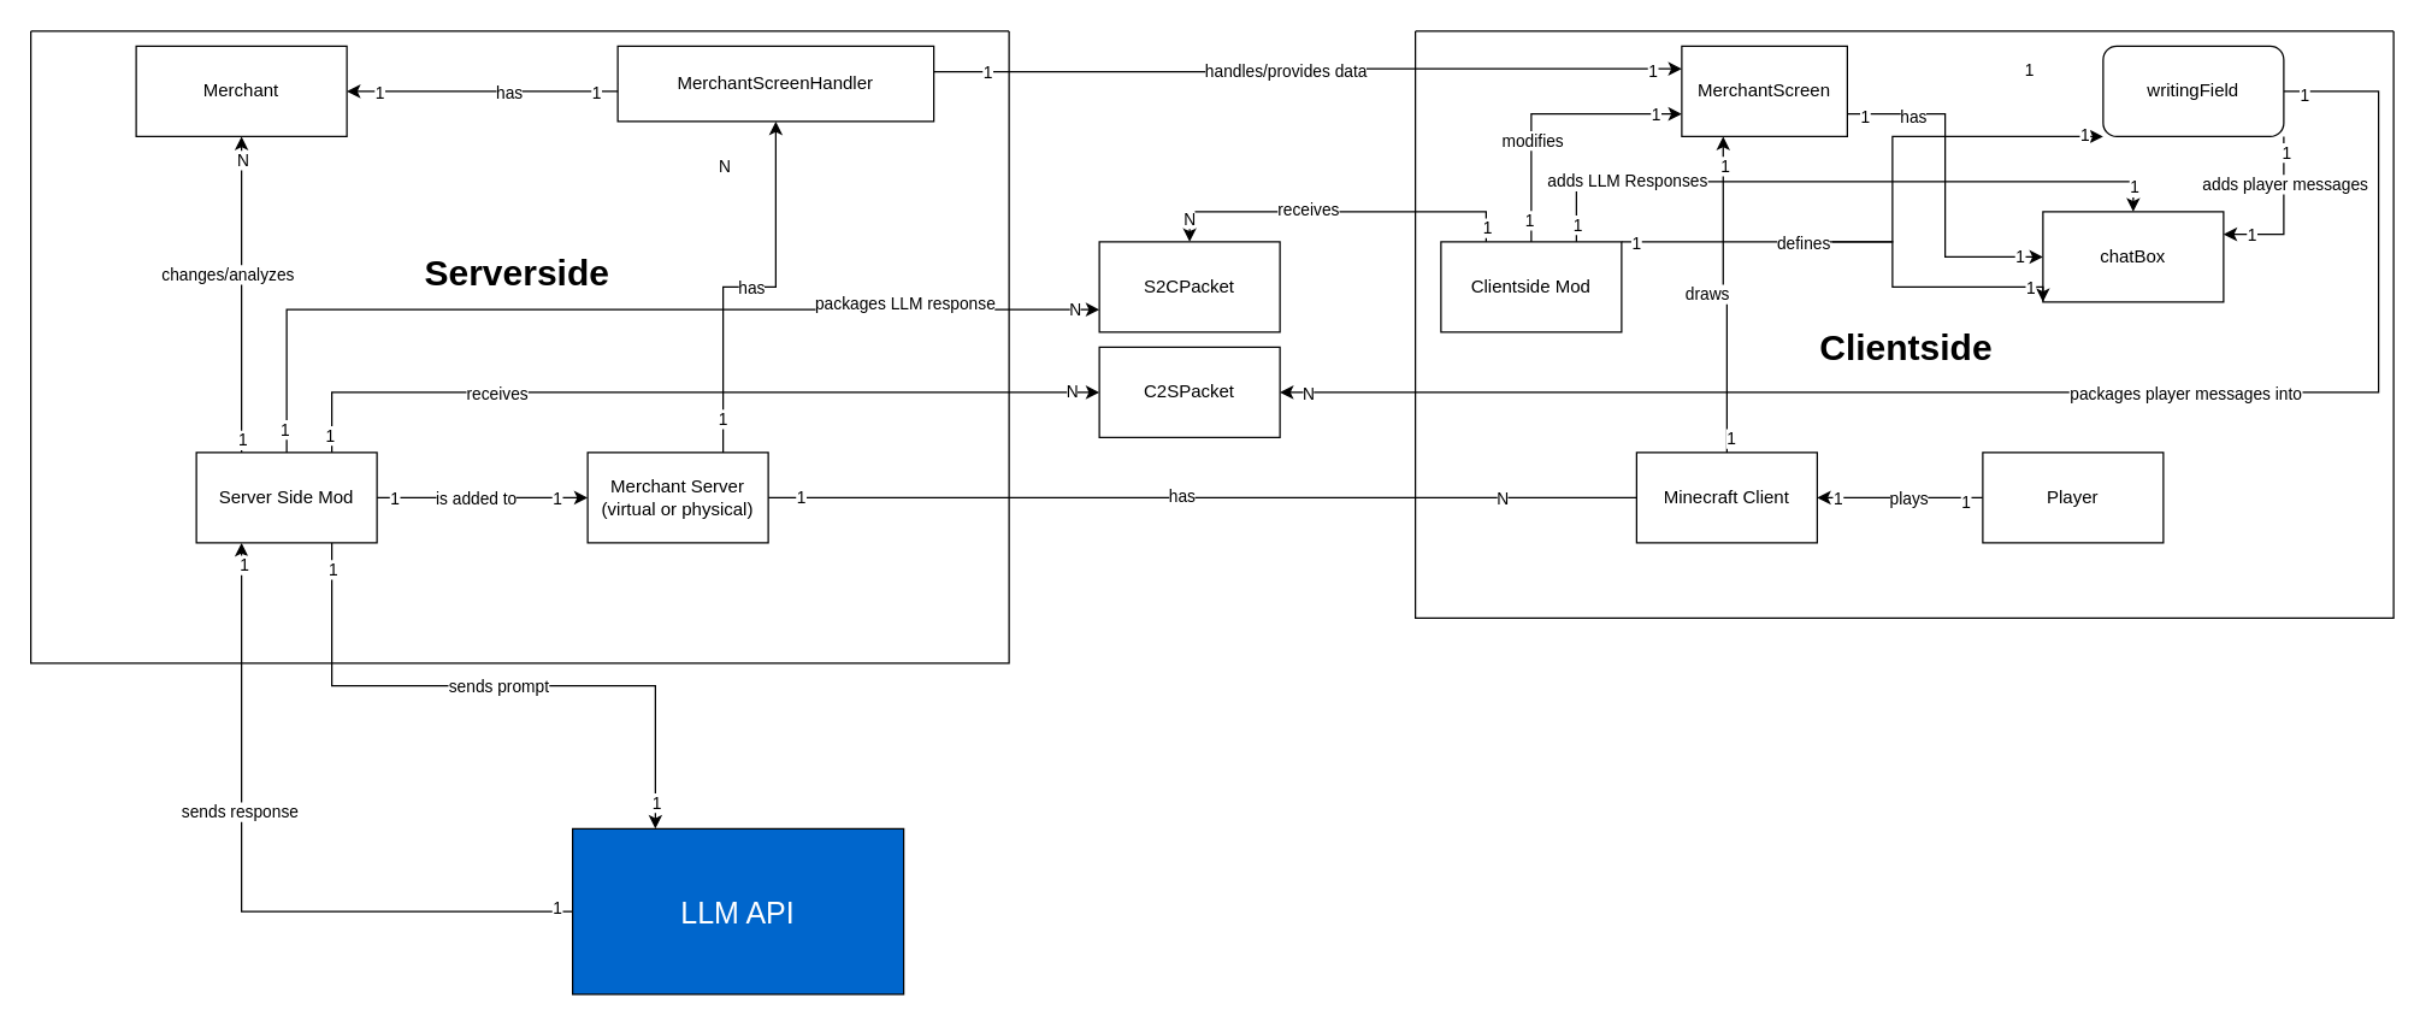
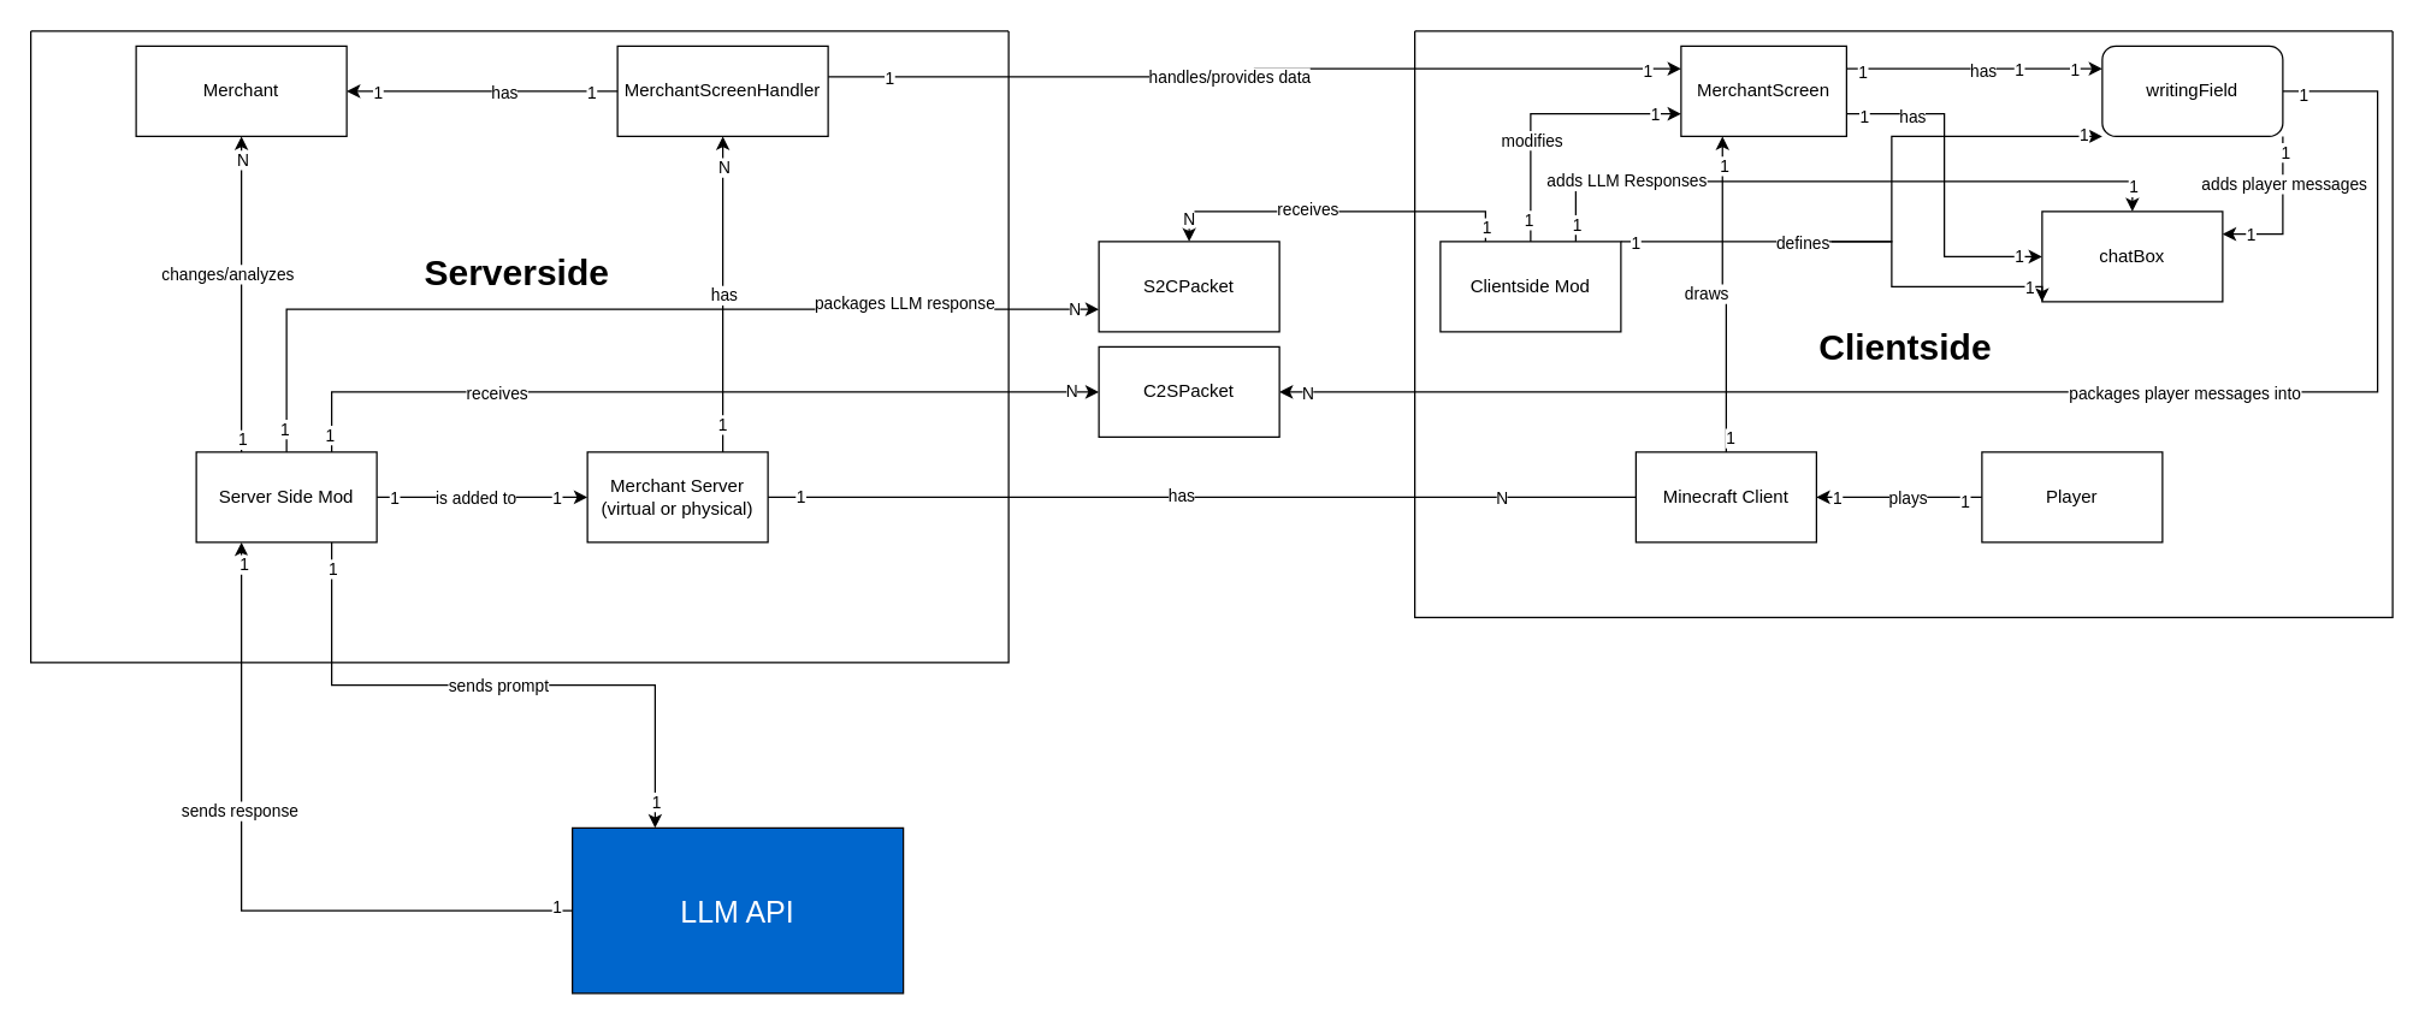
+ <mxCell id="15" style="edgeStyle=orthogonalEdgeStyle;rounded=0;orthogonalLoop=1;jettySize=auto;html=1;exitX=1;exitY=0.25;exitDx=0;exitDy=0;entryX=0;entryY=0.25;entryDx=0;entryDy=0;" edge="1" parent="1" source="23" target="52"><mxGeometry relative="1" as="geometry"><Array as="points"><mxPoint x="1387" y="45" /><mxPoint x="1387" y="45" /></Array></mxGeometry></mxCell>
+ <mxCell id="16" value="1" style="edgeLabel;html=1;align=center;verticalAlign=middle;resizable=0;points=[];" vertex="1" connectable="0" parent="15"><mxGeometry x="-0.877" y="-2" relative="1" as="geometry"><mxPoint as="offset" /></mxGeometry></mxCell>
+ <mxCell id="17" value="has" style="edgeLabel;html=1;align=center;verticalAlign=middle;resizable=0;points=[];" vertex="1" connectable="0" parent="15"><mxGeometry x="-0.483" y="-1" relative="1" as="geometry"><mxPoint x="46" as="offset" /></mxGeometry></mxCell>
+ <mxCell id="18" value="1" style="edgeLabel;html=1;align=center;verticalAlign=middle;resizable=0;points=[];" vertex="1" connectable="0" parent="15"><mxGeometry x="0.843" relative="1" as="geometry"><mxPoint x="-6" as="offset" /></mxGeometry></mxCell>
- <mxCell id="37" value="MerchantScreenHandler" style="rounded=0;whiteSpace=wrap;html=1;" vertex="1" parent="1"><mxGeometry x="410" y="30" width="210" height="50" as="geometry" /></mxCell>
+ <mxCell id="37" value="MerchantScreenHandler" style="rounded=0;whiteSpace=wrap;html=1;" vertex="1" parent="1"><mxGeometry x="410" y="30" width="140" height="60" as="geometry" /></mxCell>
